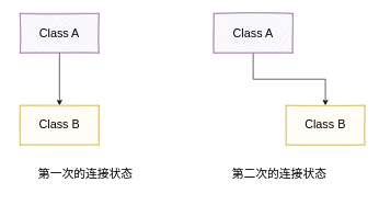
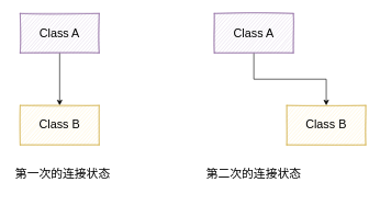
- <mxCell id="5" value="第一次的连接状态" style="text;html=1;strokeColor=none;fillColor=none;align=center;verticalAlign=middle;whiteSpace=wrap;rounded=0;sketch=1;fontSize=18;" vertex="1" parent="1"><mxGeometry x="55" y="240" width="150" height="50" as="geometry" /></mxCell>
+ <mxCell id="5" value="第一次的连接状态" style="text;html=1;strokeColor=none;fillColor=none;align=center;verticalAlign=middle;whiteSpace=wrap;rounded=0;sketch=1;fontSize=18;" vertex="1" parent="1"><mxGeometry x="20" y="240" width="150" height="50" as="geometry" /></mxCell>
- <mxCell id="9" value="第二次的连接状态" style="text;html=1;strokeColor=none;fillColor=none;align=center;verticalAlign=middle;whiteSpace=wrap;rounded=0;sketch=1;fontSize=18;" vertex="1" parent="1"><mxGeometry x="350" y="240" width="150" height="50" as="geometry" /></mxCell>
+ <mxCell id="9" value="第二次的连接状态" style="text;html=1;strokeColor=none;fillColor=none;align=center;verticalAlign=middle;whiteSpace=wrap;rounded=0;sketch=1;fontSize=18;" vertex="1" parent="1"><mxGeometry x="310" y="240" width="150" height="50" as="geometry" /></mxCell>
